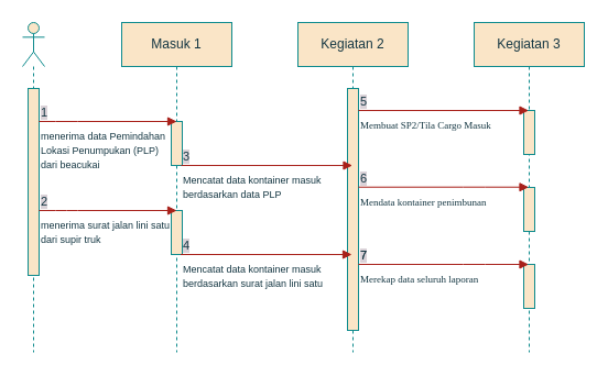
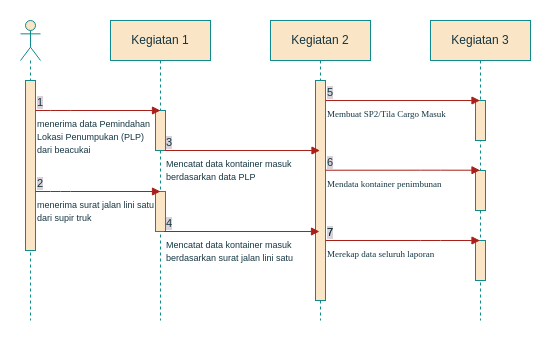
- <mxCell id="4" value="Masuk 1" style="shape=umlLifeline;perimeter=lifelinePerimeter;whiteSpace=wrap;html=1;container=1;collapsible=0;recursiveResize=0;outlineConnect=0;fillColor=#FAE5C7;strokeColor=#0F8B8D;fontColor=#143642;" vertex="1" parent="1"><mxGeometry x="110" y="20" width="100" height="300" as="geometry" /></mxCell>
+ <mxCell id="4" value="Kegiatan 1" style="shape=umlLifeline;perimeter=lifelinePerimeter;whiteSpace=wrap;html=1;container=1;collapsible=0;recursiveResize=0;outlineConnect=0;fillColor=#FAE5C7;strokeColor=#0F8B8D;fontColor=#143642;" vertex="1" parent="1"><mxGeometry x="110" y="20" width="100" height="300" as="geometry" /></mxCell>
